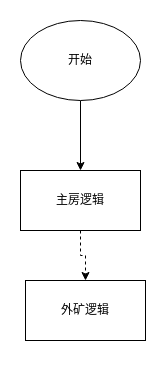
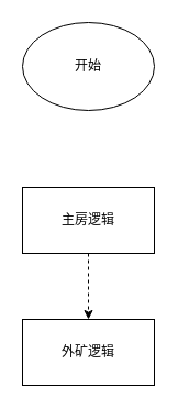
- <mxCell id="5" style="edgeStyle=orthogonalEdgeStyle;rounded=0;orthogonalLoop=1;jettySize=auto;html=1;entryX=0.5;entryY=0;entryDx=0;entryDy=0;" parent="1" source="6" target="3" edge="1"><mxGeometry relative="1" as="geometry" /></mxCell>
- <mxCell id="4" value="外矿逻辑" style="whiteSpace=wrap;html=1;" parent="1" vertex="1"><mxGeometry x="25" y="280" width="120" height="60" as="geometry" /></mxCell>
+ <mxCell id="4" value="外矿逻辑" style="whiteSpace=wrap;html=1;" parent="1" vertex="1"><mxGeometry x="20" y="290" width="120" height="60" as="geometry" /></mxCell>
